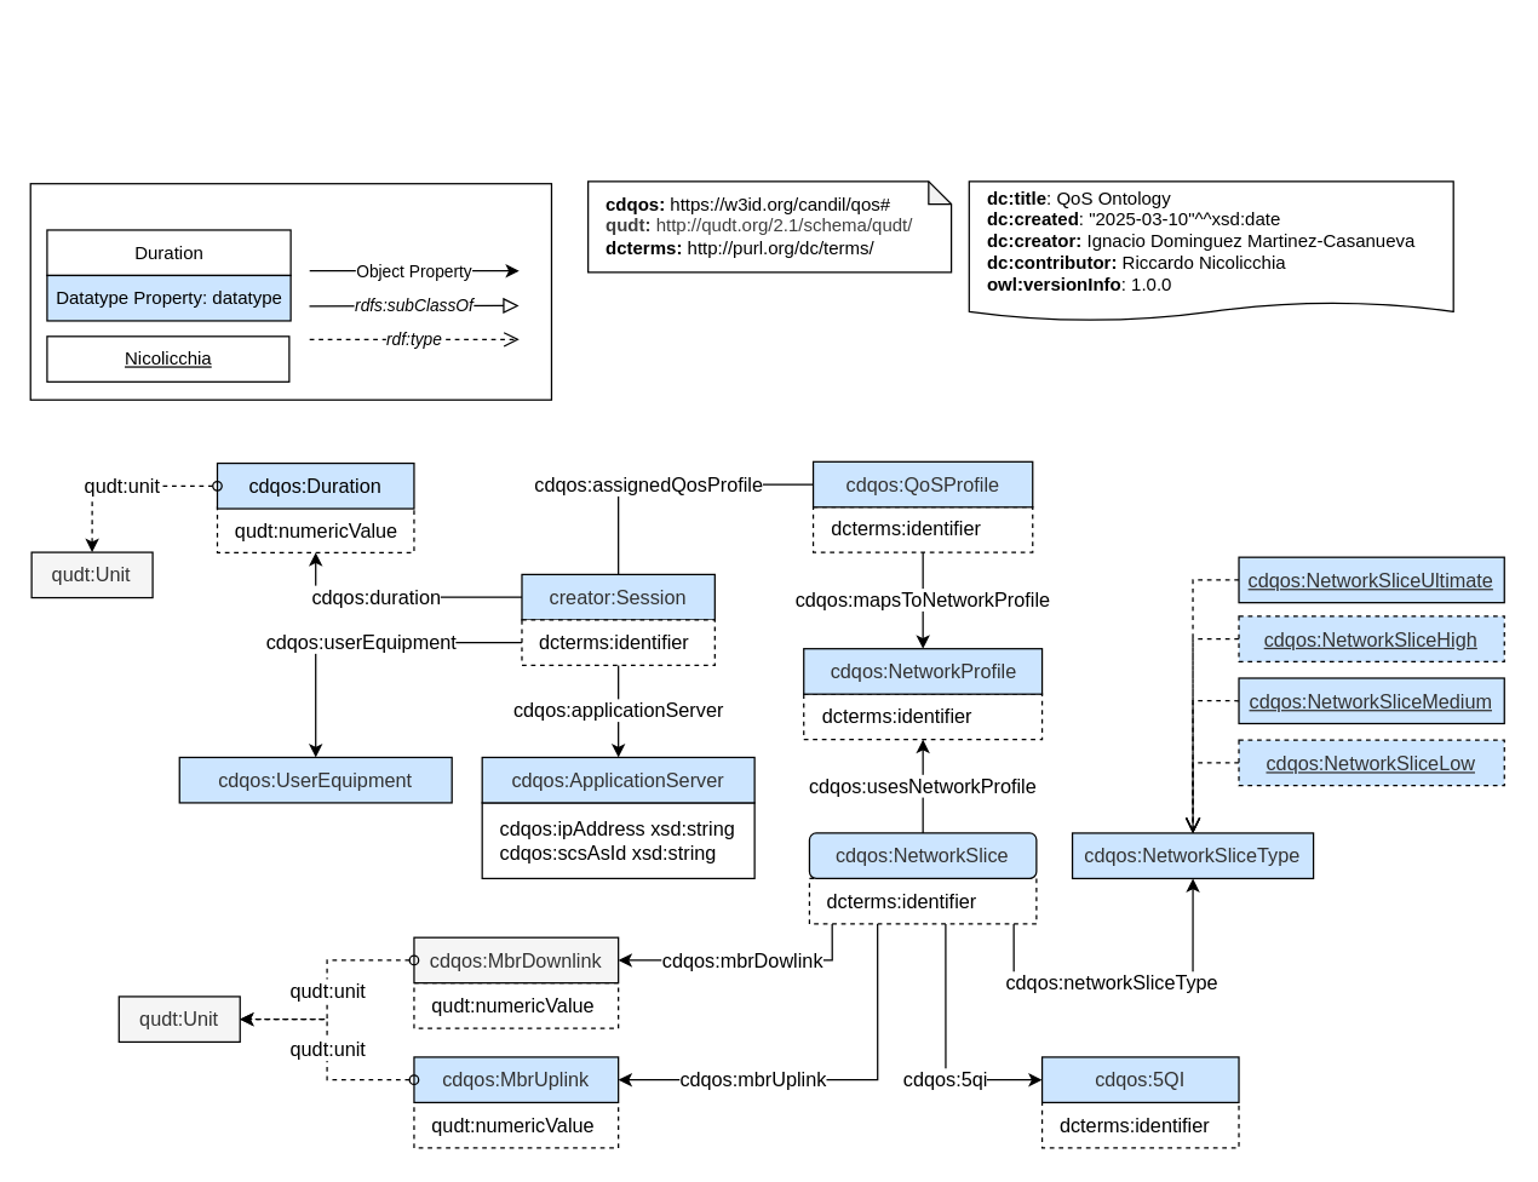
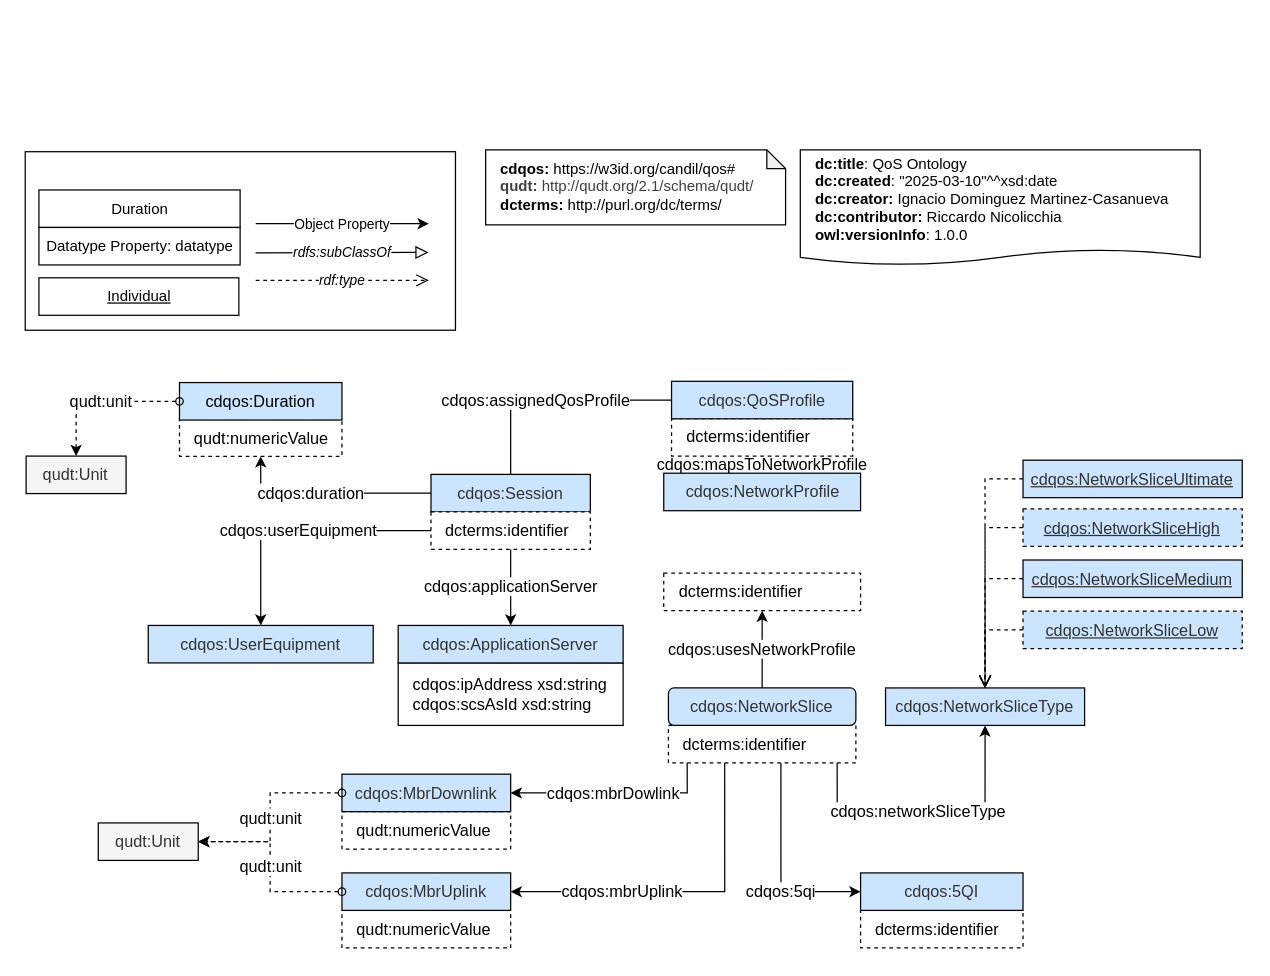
- <mxCell id="4" value="Datatype Property: datatype" style="rounded=0;whiteSpace=wrap;html=1;fontFamily=Helvetica;fillColor=#cce5ff;" parent="1" vertex="1"><mxGeometry x="30.51" y="181.52" width="161" height="30" as="geometry" /></mxCell>
+ <mxCell id="4" value="Datatype Property: datatype" style="rounded=0;whiteSpace=wrap;html=1;fontFamily=Helvetica;" parent="1" vertex="1"><mxGeometry x="30.51" y="181.52" width="161" height="30" as="geometry" /></mxCell>
- <mxCell id="7" value="&lt;u&gt;Nicolicchia&lt;/u&gt;" style="rounded=0;whiteSpace=wrap;html=1;fontFamily=Helvetica;" parent="1" vertex="1"><mxGeometry x="30.51" y="221.81" width="160" height="30" as="geometry" /></mxCell>
+ <mxCell id="7" value="&lt;u&gt;Individual&lt;/u&gt;" style="rounded=0;whiteSpace=wrap;html=1;fontFamily=Helvetica;" parent="1" vertex="1"><mxGeometry x="30.51" y="221.81" width="160" height="30" as="geometry" /></mxCell>
- <mxCell id="14" value="creator:Session" style="rounded=0;whiteSpace=wrap;html=1;snapToPoint=1;points=[[0.1,0],[0.2,0],[0.3,0],[0.4,0],[0.5,0],[0.6,0],[0.7,0],[0.8,0],[0.9,0],[0,0.1],[0,0.3],[0,0.5],[0,0.7],[0,0.9],[0.1,1],[0.2,1],[0.3,1],[0.4,1],[0.5,1],[0.6,1],[0.7,1],[0.8,1],[0.9,1],[1,0.1],[1,0.3],[1,0.5],[1,0.7],[1,0.9]];fillColor=#CCE5FF;strokeColor=#000000;fontSize=13;fontColor=#333333;" parent="1" vertex="1"><mxGeometry x="344.25" y="379.11" width="127.5" height="30" as="geometry" /></mxCell>
+ <mxCell id="14" value="cdqos:Session" style="rounded=0;whiteSpace=wrap;html=1;snapToPoint=1;points=[[0.1,0],[0.2,0],[0.3,0],[0.4,0],[0.5,0],[0.6,0],[0.7,0],[0.8,0],[0.9,0],[0,0.1],[0,0.3],[0,0.5],[0,0.7],[0,0.9],[0.1,1],[0.2,1],[0.3,1],[0.4,1],[0.5,1],[0.6,1],[0.7,1],[0.8,1],[0.9,1],[1,0.1],[1,0.3],[1,0.5],[1,0.7],[1,0.9]];fillColor=#CCE5FF;strokeColor=#000000;fontSize=13;fontColor=#333333;" parent="1" vertex="1"><mxGeometry x="344.25" y="379.11" width="127.5" height="30" as="geometry" /></mxCell>
- <mxCell id="37" value="cdqos:NetworkProfile" style="rounded=0;whiteSpace=wrap;html=1;snapToPoint=1;points=[[0.1,0],[0.2,0],[0.3,0],[0.4,0],[0.5,0],[0.6,0],[0.7,0],[0.8,0],[0.9,0],[0,0.1],[0,0.3],[0,0.5],[0,0.7],[0,0.9],[0.1,1],[0.2,1],[0.3,1],[0.4,1],[0.5,1],[0.6,1],[0.7,1],[0.8,1],[0.9,1],[1,0.1],[1,0.3],[1,0.5],[1,0.7],[1,0.9]];fillColor=#CCE5FF;strokeColor=#000000;fontSize=13;fontColor=#333333;" vertex="1" parent="1"><mxGeometry x="530.5" y="428.17" width="157.5" height="30" as="geometry" /></mxCell>
+ <mxCell id="37" value="cdqos:NetworkProfile" style="rounded=0;whiteSpace=wrap;html=1;snapToPoint=1;points=[[0.1,0],[0.2,0],[0.3,0],[0.4,0],[0.5,0],[0.6,0],[0.7,0],[0.8,0],[0.9,0],[0,0.1],[0,0.3],[0,0.5],[0,0.7],[0,0.9],[0.1,1],[0.2,1],[0.3,1],[0.4,1],[0.5,1],[0.6,1],[0.7,1],[0.8,1],[0.9,1],[1,0.1],[1,0.3],[1,0.5],[1,0.7],[1,0.9]];fillColor=#CCE5FF;strokeColor=#000000;fontSize=13;fontColor=#333333;" vertex="1" parent="1"><mxGeometry x="530.5" y="378.17" width="157.5" height="30" as="geometry" /></mxCell>
- <mxCell id="48" value="cdqos:MbrDownlink" style="rounded=0;whiteSpace=wrap;html=1;snapToPoint=1;points=[[0.1,0],[0.2,0],[0.3,0],[0.4,0],[0.5,0],[0.6,0],[0.7,0],[0.8,0],[0.9,0],[0,0.1],[0,0.3],[0,0.5],[0,0.7],[0,0.9],[0.1,1],[0.2,1],[0.3,1],[0.4,1],[0.5,1],[0.6,1],[0.7,1],[0.8,1],[0.9,1],[1,0.1],[1,0.3],[1,0.5],[1,0.7],[1,0.9]];fillColor=#f5f5f5;strokeColor=#000000;fontSize=13;fontColor=#333333;" vertex="1" parent="1"><mxGeometry x="273" y="619" width="135" height="30" as="geometry" /></mxCell>
+ <mxCell id="48" value="cdqos:MbrDownlink" style="rounded=0;whiteSpace=wrap;html=1;snapToPoint=1;points=[[0.1,0],[0.2,0],[0.3,0],[0.4,0],[0.5,0],[0.6,0],[0.7,0],[0.8,0],[0.9,0],[0,0.1],[0,0.3],[0,0.5],[0,0.7],[0,0.9],[0.1,1],[0.2,1],[0.3,1],[0.4,1],[0.5,1],[0.6,1],[0.7,1],[0.8,1],[0.9,1],[1,0.1],[1,0.3],[1,0.5],[1,0.7],[1,0.9]];fillColor=#CCE5FF;strokeColor=#000000;fontSize=13;fontColor=#333333;" vertex="1" parent="1"><mxGeometry x="273" y="619" width="135" height="30" as="geometry" /></mxCell>
